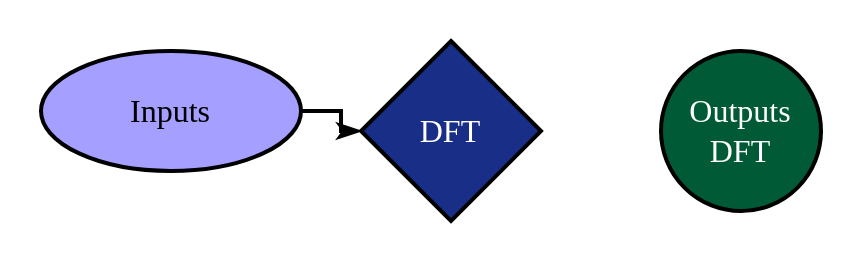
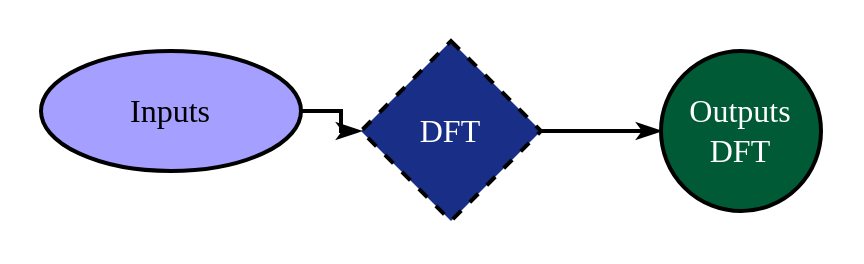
- <mxCell id="5" value="&lt;font color=&quot;#ffffff&quot; face=&quot;Titillium Web&quot; style=&quot;font-size: 16px;&quot;&gt;DFT&lt;/font&gt;" style="rhombus;whiteSpace=wrap;html=1;strokeWidth=2;fillColor=#192E86;" vertex="1" parent="1"><mxGeometry x="180" y="20" width="90" height="90" as="geometry" /></mxCell>
+ <mxCell id="5" value="&lt;font color=&quot;#ffffff&quot; face=&quot;Titillium Web&quot; style=&quot;font-size: 16px;&quot;&gt;DFT&lt;/font&gt;" style="rhombus;whiteSpace=wrap;html=1;strokeWidth=2;fillColor=#192E86;dashed=1;" vertex="1" parent="1"><mxGeometry x="180" y="20" width="90" height="90" as="geometry" /></mxCell>
+ <mxCell id="4" style="edgeStyle=orthogonalEdgeStyle;rounded=0;orthogonalLoop=1;jettySize=auto;html=1;strokeWidth=2;endArrow=classicThin;endFill=1;" edge="1" parent="1" source="5" target="6"><mxGeometry relative="1" as="geometry" /></mxCell>
